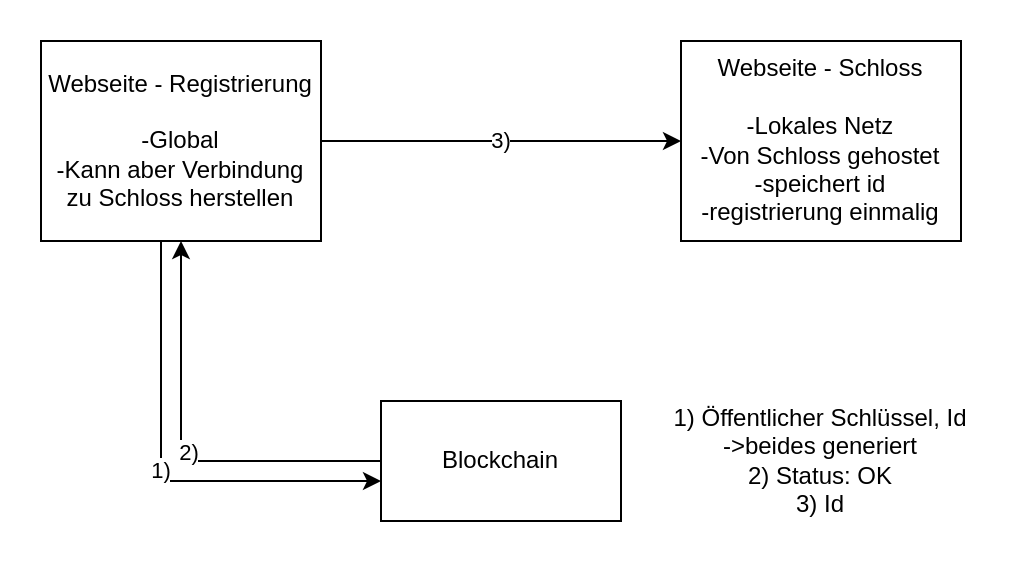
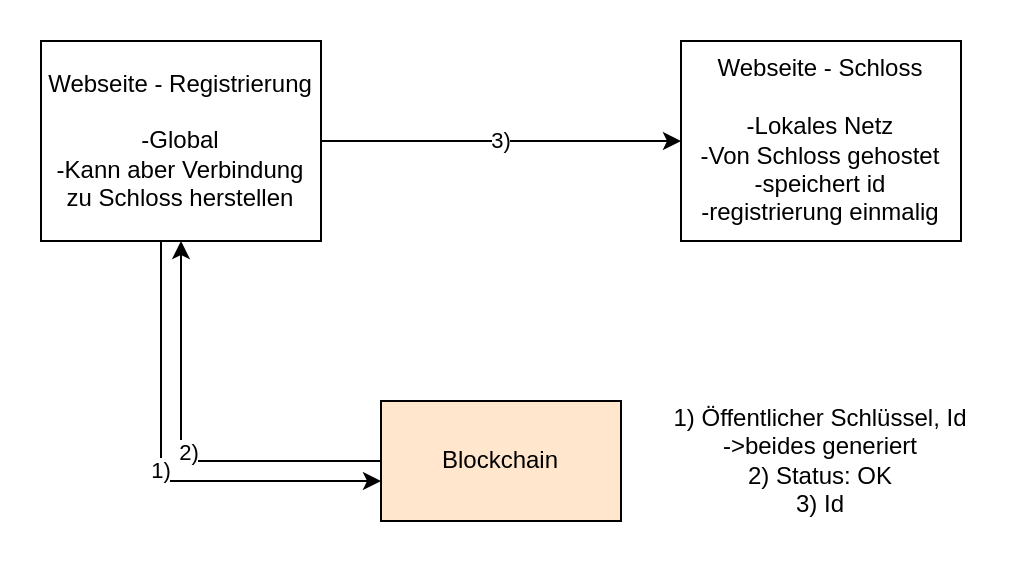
- <mxCell id="8" value="Blockchain" style="rounded=0;whiteSpace=wrap;html=1;" vertex="1" parent="1"><mxGeometry x="190" y="200" width="120" height="60" as="geometry" /></mxCell>
+ <mxCell id="8" value="Blockchain" style="rounded=0;whiteSpace=wrap;html=1;fillColor=#ffe6cc;" vertex="1" parent="1"><mxGeometry x="190" y="200" width="120" height="60" as="geometry" /></mxCell>
